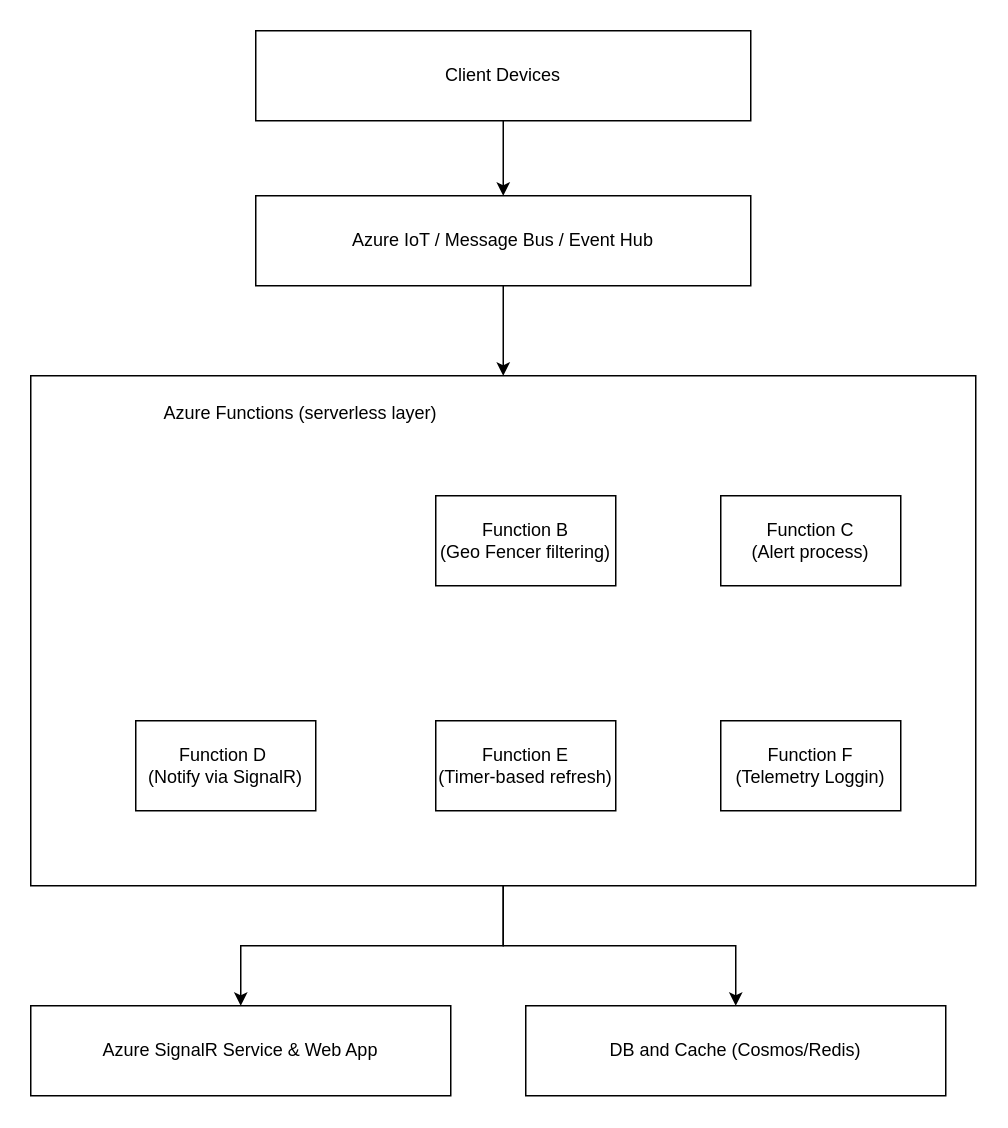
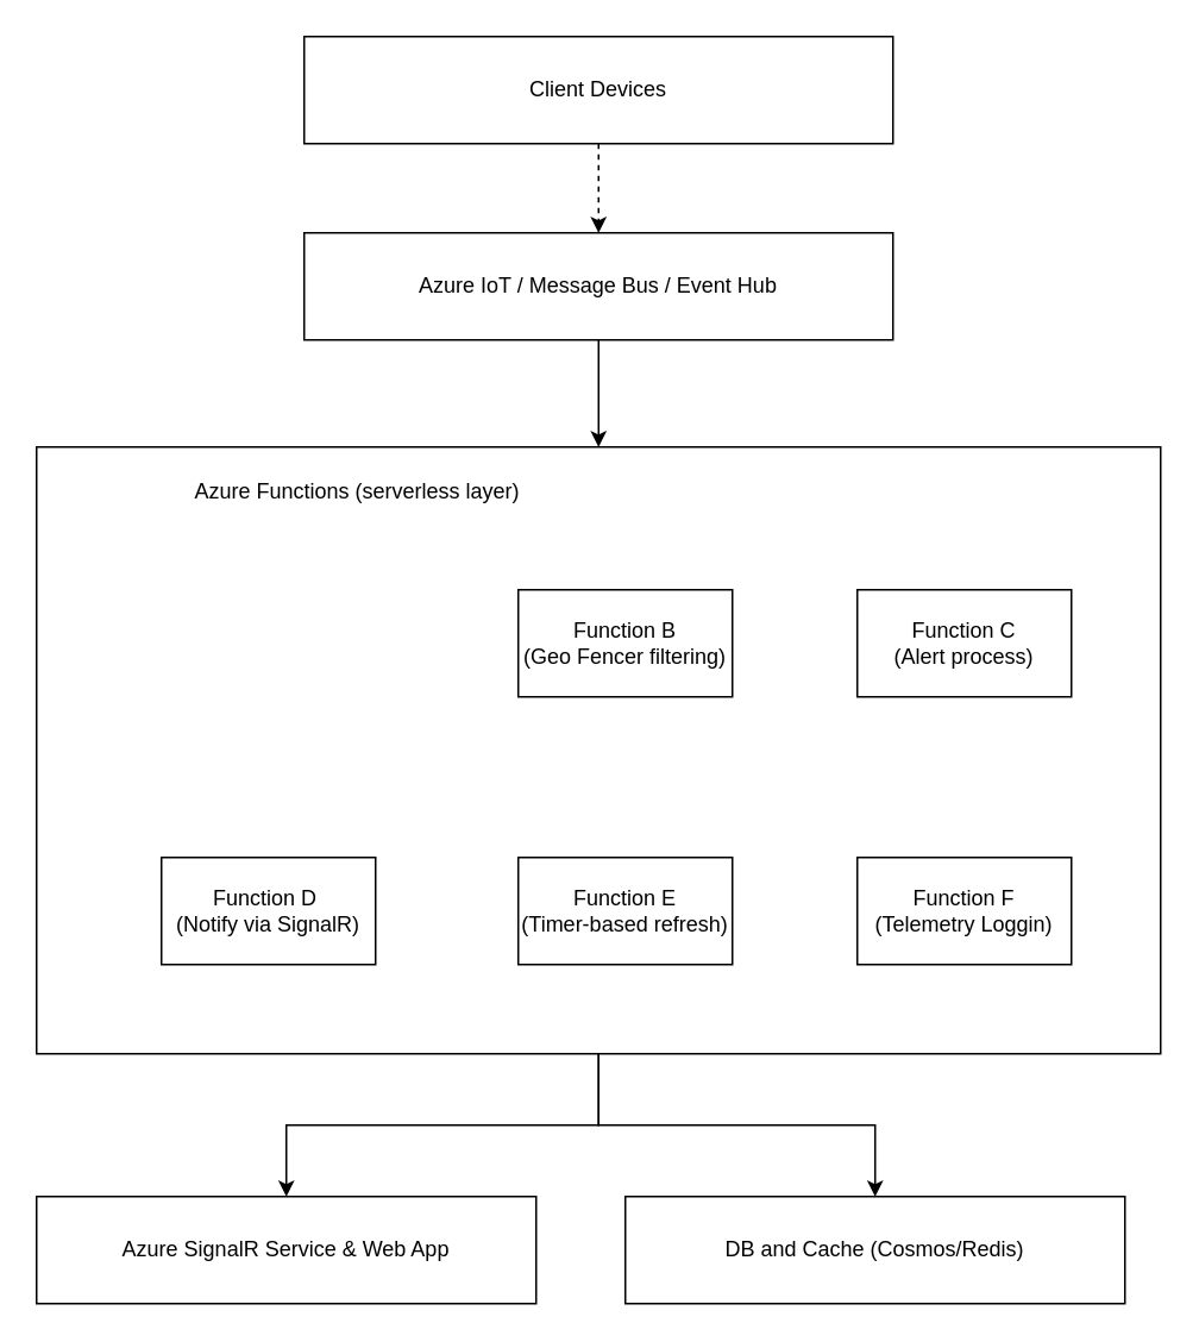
- <mxCell id="2" style="edgeStyle=orthogonalEdgeStyle;rounded=0;orthogonalLoop=1;jettySize=auto;html=1;" edge="1" parent="1" source="3" target="5"><mxGeometry relative="1" as="geometry" /></mxCell>
+ <mxCell id="2" style="edgeStyle=orthogonalEdgeStyle;rounded=0;orthogonalLoop=1;jettySize=auto;html=1;dashed=1;" edge="1" parent="1" source="3" target="5"><mxGeometry relative="1" as="geometry" /></mxCell>
